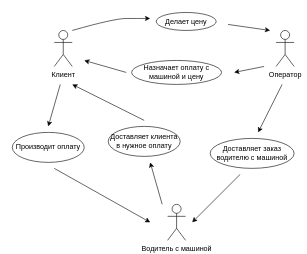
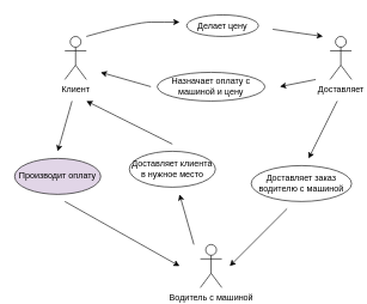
- <mxCell id="3" value="&lt;font style=&quot;vertical-align: inherit;&quot;&gt;&lt;font style=&quot;vertical-align: inherit;&quot;&gt;Оператор&lt;/font&gt;&lt;/font&gt;" style="shape=umlActor;verticalLabelPosition=bottom;verticalAlign=top;html=1;outlineConnect=0;" vertex="1" parent="1"><mxGeometry x="460" y="50" width="30" height="60" as="geometry" /></mxCell>
+ <mxCell id="3" value="&lt;font style=&quot;vertical-align: inherit;&quot;&gt;&lt;font style=&quot;vertical-align: inherit;&quot;&gt;Доставляет&lt;/font&gt;&lt;/font&gt;" style="shape=umlActor;verticalLabelPosition=bottom;verticalAlign=top;html=1;outlineConnect=0;" vertex="1" parent="1"><mxGeometry x="460" y="50" width="30" height="60" as="geometry" /></mxCell>
- <mxCell id="15" value="&lt;font style=&quot;vertical-align: inherit;&quot;&gt;&lt;font style=&quot;vertical-align: inherit;&quot;&gt;Доставляет клиента в нужное оплату&lt;/font&gt;&lt;/font&gt;" style="ellipse;whiteSpace=wrap;html=1;" vertex="1" parent="1"><mxGeometry x="180" y="210" width="120" height="50" as="geometry" /></mxCell>
+ <mxCell id="15" value="&lt;font style=&quot;vertical-align: inherit;&quot;&gt;&lt;font style=&quot;vertical-align: inherit;&quot;&gt;Доставляет клиента в нужное место&lt;/font&gt;&lt;/font&gt;" style="ellipse;whiteSpace=wrap;html=1;" vertex="1" parent="1"><mxGeometry x="180" y="210" width="120" height="50" as="geometry" /></mxCell>
- <mxCell id="17" value="&lt;font style=&quot;vertical-align: inherit;&quot;&gt;&lt;font style=&quot;vertical-align: inherit;&quot;&gt;Производит оплату&lt;/font&gt;&lt;/font&gt;" style="ellipse;whiteSpace=wrap;html=1;" vertex="1" parent="1"><mxGeometry x="20" y="220" width="120" height="50" as="geometry" /></mxCell>
+ <mxCell id="17" value="&lt;font style=&quot;vertical-align: inherit;&quot;&gt;&lt;font style=&quot;vertical-align: inherit;&quot;&gt;Производит оплату&lt;/font&gt;&lt;/font&gt;" style="ellipse;whiteSpace=wrap;html=1;fillColor=#e1d5e7;" vertex="1" parent="1"><mxGeometry x="20" y="220" width="120" height="50" as="geometry" /></mxCell>
